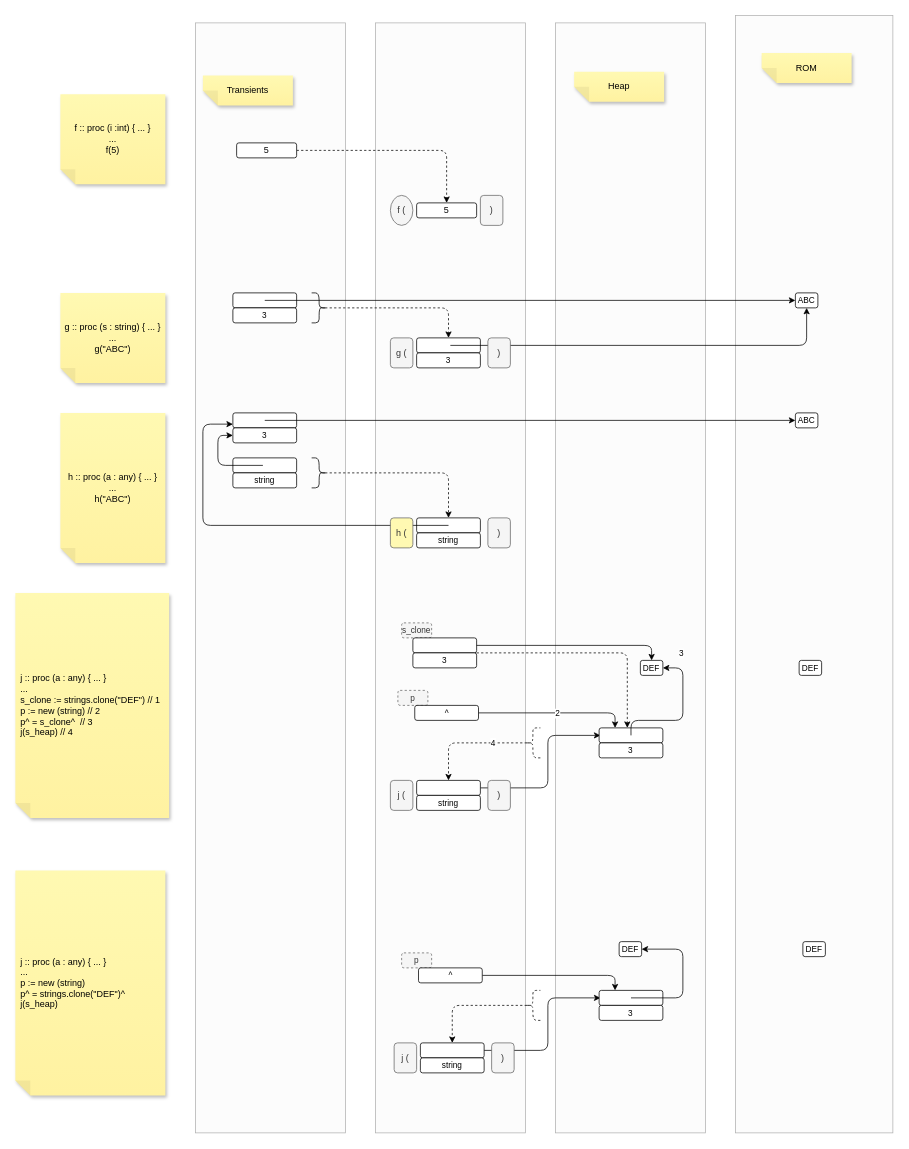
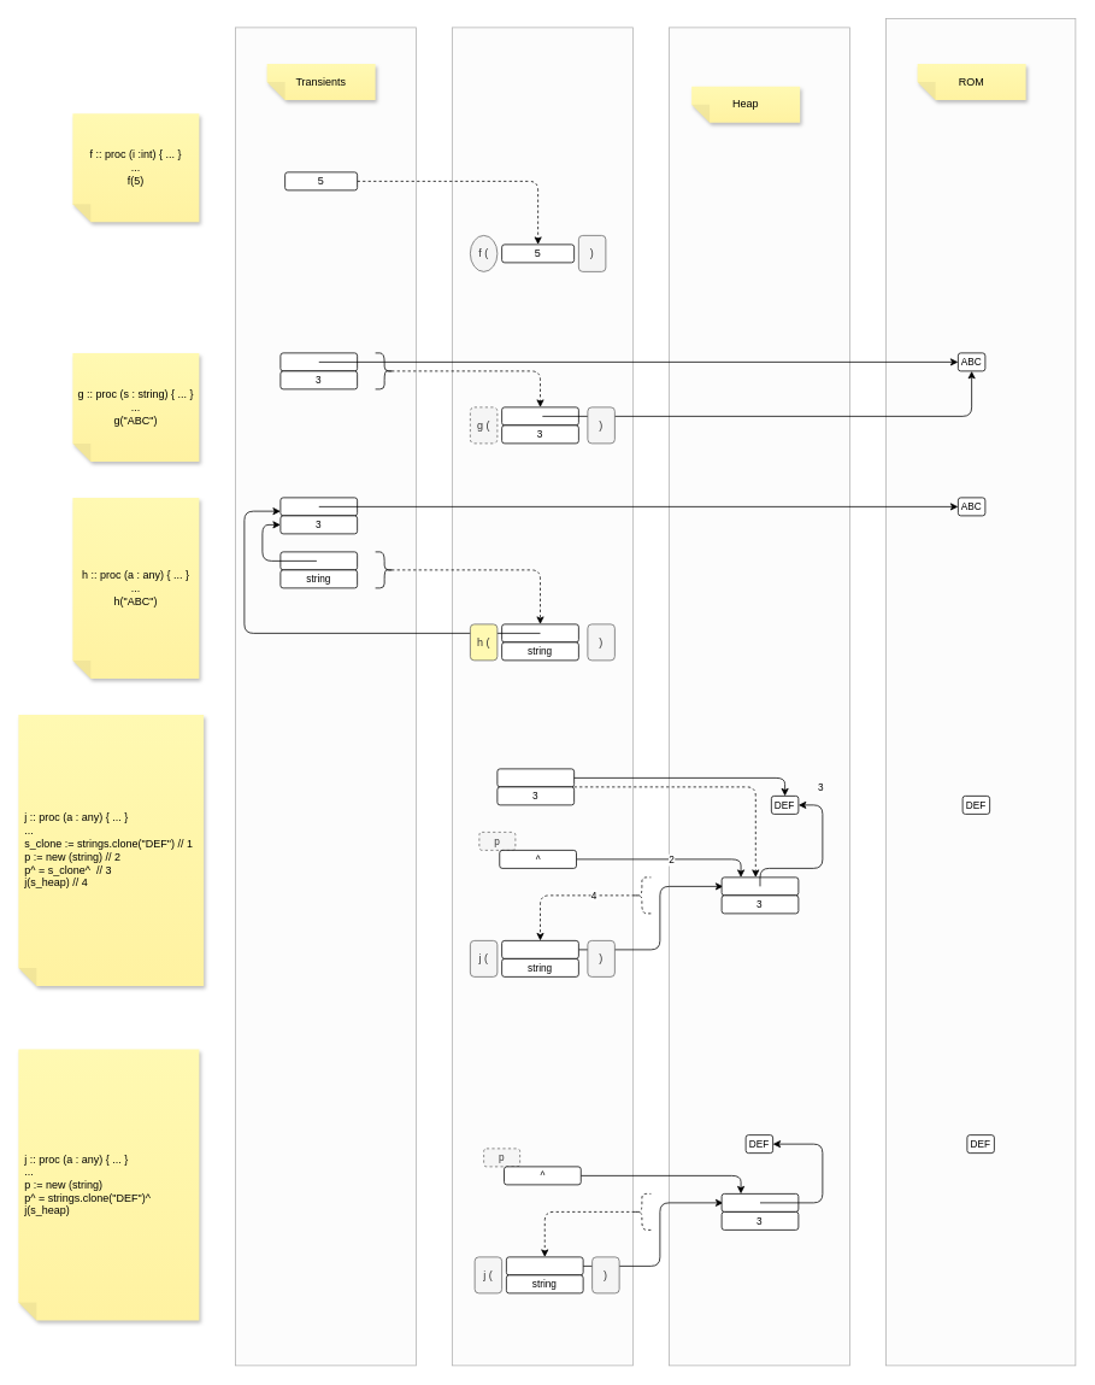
- <mxCell id="9" value="Transients" style="shape=note;whiteSpace=wrap;html=1;backgroundOutline=1;fontColor=#000000;darkOpacity=0.05;fillColor=#FFF9B2;strokeColor=none;fillStyle=solid;direction=west;gradientDirection=north;gradientColor=#FFF2A1;shadow=1;size=20;pointerEvents=1;" vertex="1" parent="1"><mxGeometry x="270" y="100" width="120" height="40" as="geometry" /></mxCell>
+ <mxCell id="9" value="Transients" style="shape=note;whiteSpace=wrap;html=1;backgroundOutline=1;fontColor=#000000;darkOpacity=0.05;fillColor=#FFF9B2;strokeColor=none;fillStyle=solid;direction=west;gradientDirection=north;gradientColor=#FFF2A1;shadow=1;size=20;pointerEvents=1;" vertex="1" parent="1"><mxGeometry x="295" y="70" width="120" height="40" as="geometry" /></mxCell>
- <mxCell id="18" value="g (" style="rounded=1;whiteSpace=wrap;html=1;fillColor=#f5f5f5;fontColor=#333333;strokeColor=#666666;" vertex="1" parent="1"><mxGeometry x="520" y="450" width="30" height="40" as="geometry" /></mxCell>
+ <mxCell id="18" value="g (" style="rounded=1;whiteSpace=wrap;html=1;fillColor=#f5f5f5;fontColor=#333333;strokeColor=#666666;dashed=1;" vertex="1" parent="1"><mxGeometry x="520" y="450" width="30" height="40" as="geometry" /></mxCell>
- <mxCell id="59" value="s_clone" style="rounded=1;whiteSpace=wrap;html=1;fontFamily=Helvetica;fontSize=11;fontColor=#333333;dashed=1;fillColor=#f5f5f5;strokeColor=#666666;" vertex="1" parent="1"><mxGeometry x="535" y="830" width="40" height="20" as="geometry" /></mxCell>
